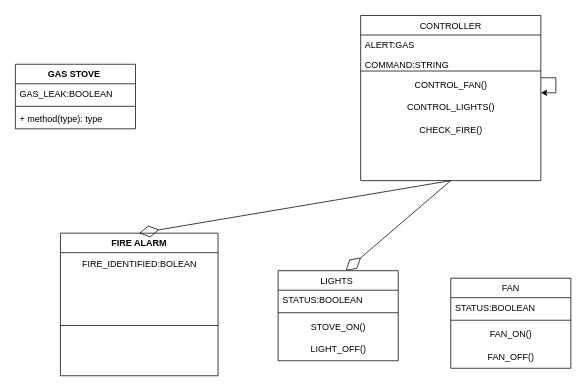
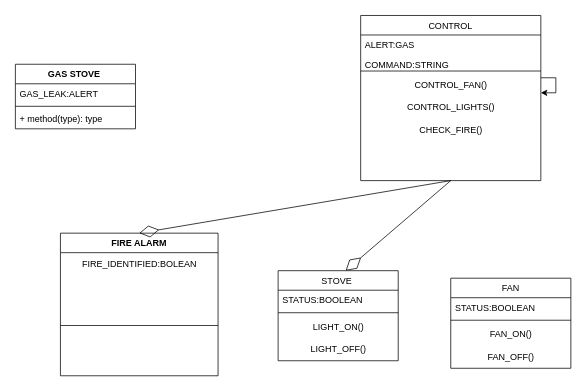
- <mxCell id="2" value="CONTROLLER" style="swimlane;fontStyle=0;align=center;verticalAlign=top;childLayout=stackLayout;horizontal=1;startSize=26;horizontalStack=0;resizeParent=1;resizeLast=0;collapsible=1;marginBottom=0;rounded=0;shadow=0;strokeWidth=1;" parent="1" vertex="1"><mxGeometry x="480" y="20" width="240" height="220" as="geometry"><mxRectangle x="550" y="140" width="160" height="26" as="alternateBounds" /></mxGeometry></mxCell>
+ <mxCell id="2" value="CONTROL" style="swimlane;fontStyle=0;align=center;verticalAlign=top;childLayout=stackLayout;horizontal=1;startSize=26;horizontalStack=0;resizeParent=1;resizeLast=0;collapsible=1;marginBottom=0;rounded=0;shadow=0;strokeWidth=1;" parent="1" vertex="1"><mxGeometry x="480" y="20" width="240" height="220" as="geometry"><mxRectangle x="550" y="140" width="160" height="26" as="alternateBounds" /></mxGeometry></mxCell>
- <mxCell id="26" value="GAS_LEAK:BOOLEAN" style="text;strokeColor=none;fillColor=none;align=left;verticalAlign=top;spacingLeft=4;spacingRight=4;overflow=hidden;rotatable=0;points=[[0,0.5],[1,0.5]];portConstraint=eastwest;" vertex="1" parent="25"><mxGeometry y="26" width="160" height="26" as="geometry" /></mxCell>
+ <mxCell id="26" value="GAS_LEAK:ALERT" style="text;strokeColor=none;fillColor=none;align=left;verticalAlign=top;spacingLeft=4;spacingRight=4;overflow=hidden;rotatable=0;points=[[0,0.5],[1,0.5]];portConstraint=eastwest;" vertex="1" parent="25"><mxGeometry y="26" width="160" height="26" as="geometry" /></mxCell>
- <mxCell id="16" value="LIGHTS " style="swimlane;fontStyle=0;align=center;verticalAlign=top;childLayout=stackLayout;horizontal=1;startSize=26;horizontalStack=0;resizeParent=1;resizeLast=0;collapsible=1;marginBottom=0;rounded=0;shadow=0;strokeWidth=1;" vertex="1" parent="1"><mxGeometry x="370" y="360" width="160" height="120" as="geometry"><mxRectangle x="550" y="140" width="160" height="26" as="alternateBounds" /></mxGeometry></mxCell>
+ <mxCell id="16" value="STOVE " style="swimlane;fontStyle=0;align=center;verticalAlign=top;childLayout=stackLayout;horizontal=1;startSize=26;horizontalStack=0;resizeParent=1;resizeLast=0;collapsible=1;marginBottom=0;rounded=0;shadow=0;strokeWidth=1;" vertex="1" parent="1"><mxGeometry x="370" y="360" width="160" height="120" as="geometry"><mxRectangle x="550" y="140" width="160" height="26" as="alternateBounds" /></mxGeometry></mxCell>
- <mxCell id="19" value="STOVE_ON()" style="text;html=1;align=center;verticalAlign=middle;resizable=0;points=[];autosize=1;strokeColor=none;fillColor=none;" vertex="1" parent="16"><mxGeometry y="60" width="160" height="30" as="geometry" /></mxCell>
+ <mxCell id="19" value="LIGHT_ON()" style="text;html=1;align=center;verticalAlign=middle;resizable=0;points=[];autosize=1;strokeColor=none;fillColor=none;" vertex="1" parent="16"><mxGeometry y="60" width="160" height="30" as="geometry" /></mxCell>
